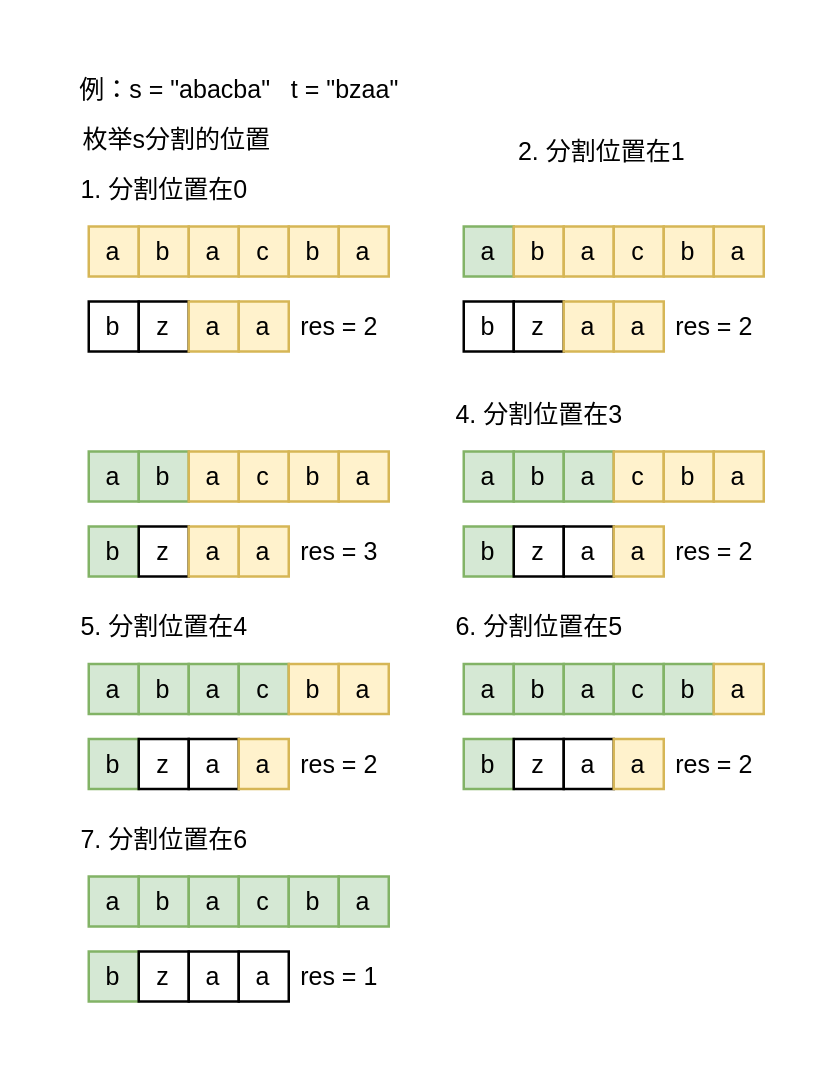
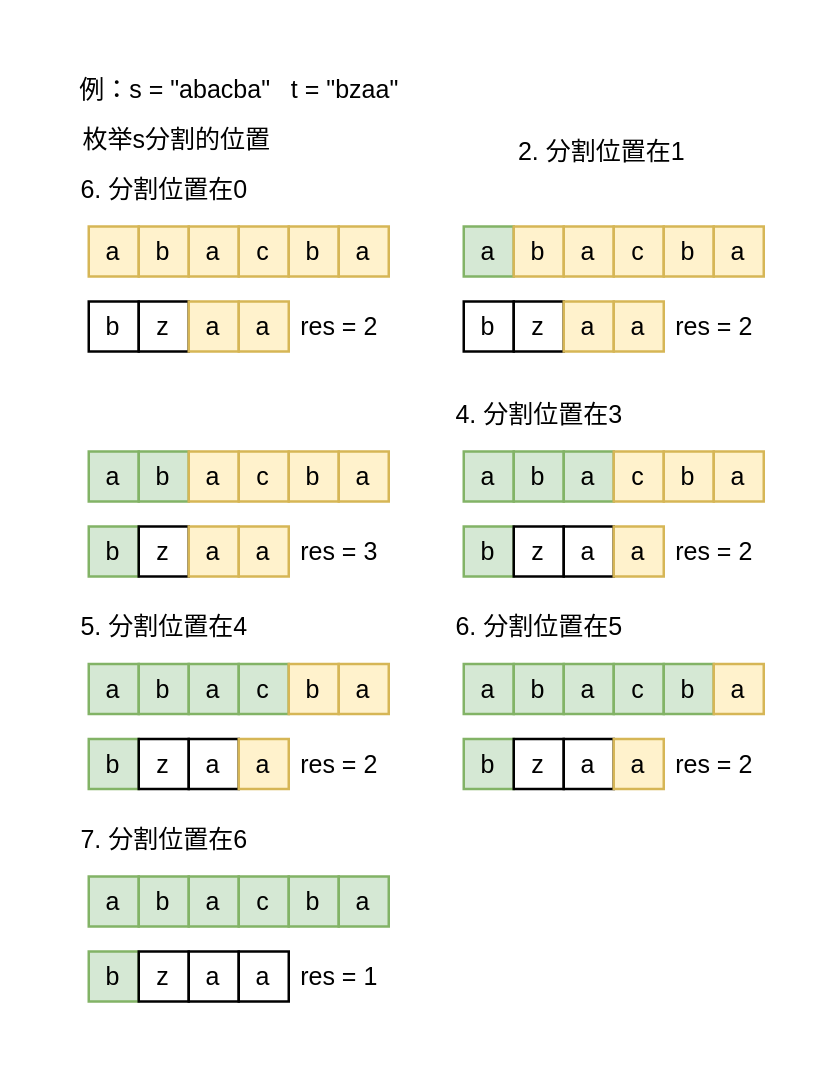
- <mxCell id="14" value="1. 分割位置在0" style="text;html=1;align=center;verticalAlign=middle;resizable=0;points=[];autosize=1;strokeColor=none;fillColor=none;fontSize=10;" parent="1" vertex="1"><mxGeometry x="20" y="60" width="90" height="30" as="geometry" /></mxCell>
+ <mxCell id="14" value="6. 分割位置在0" style="text;html=1;align=center;verticalAlign=middle;resizable=0;points=[];autosize=1;strokeColor=none;fillColor=none;fontSize=10;" parent="1" vertex="1"><mxGeometry x="20" y="60" width="90" height="30" as="geometry" /></mxCell>
